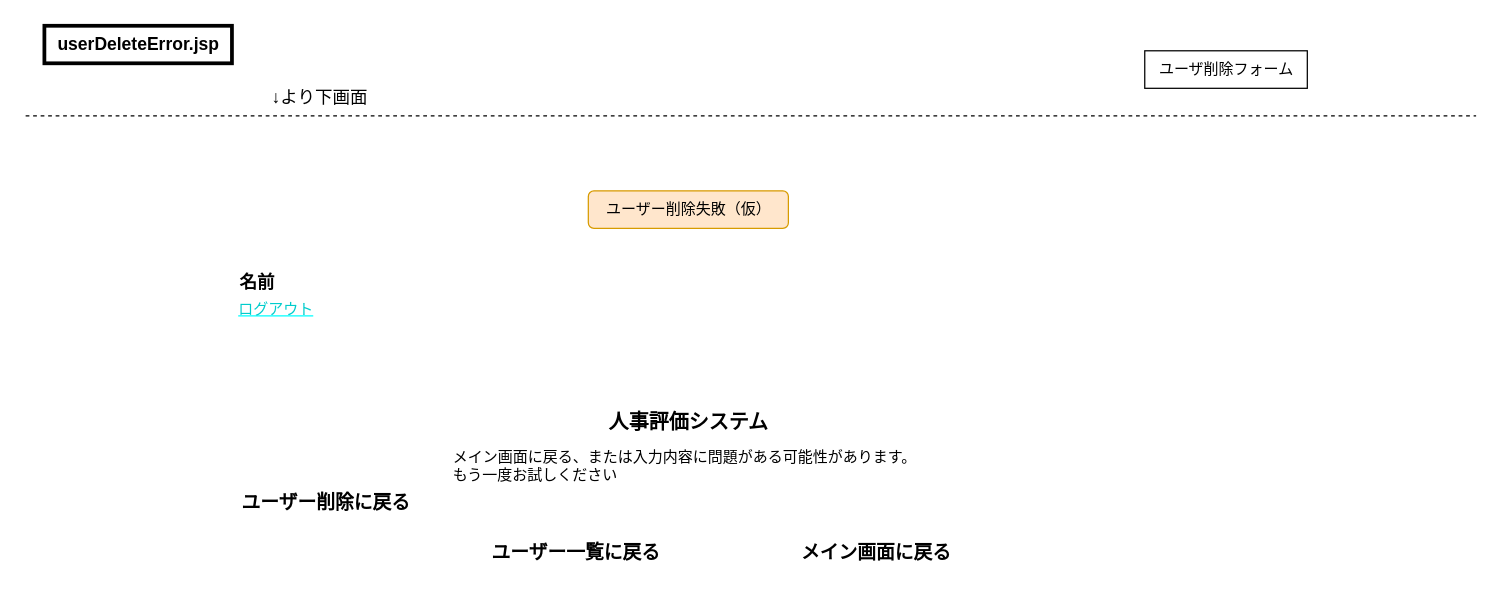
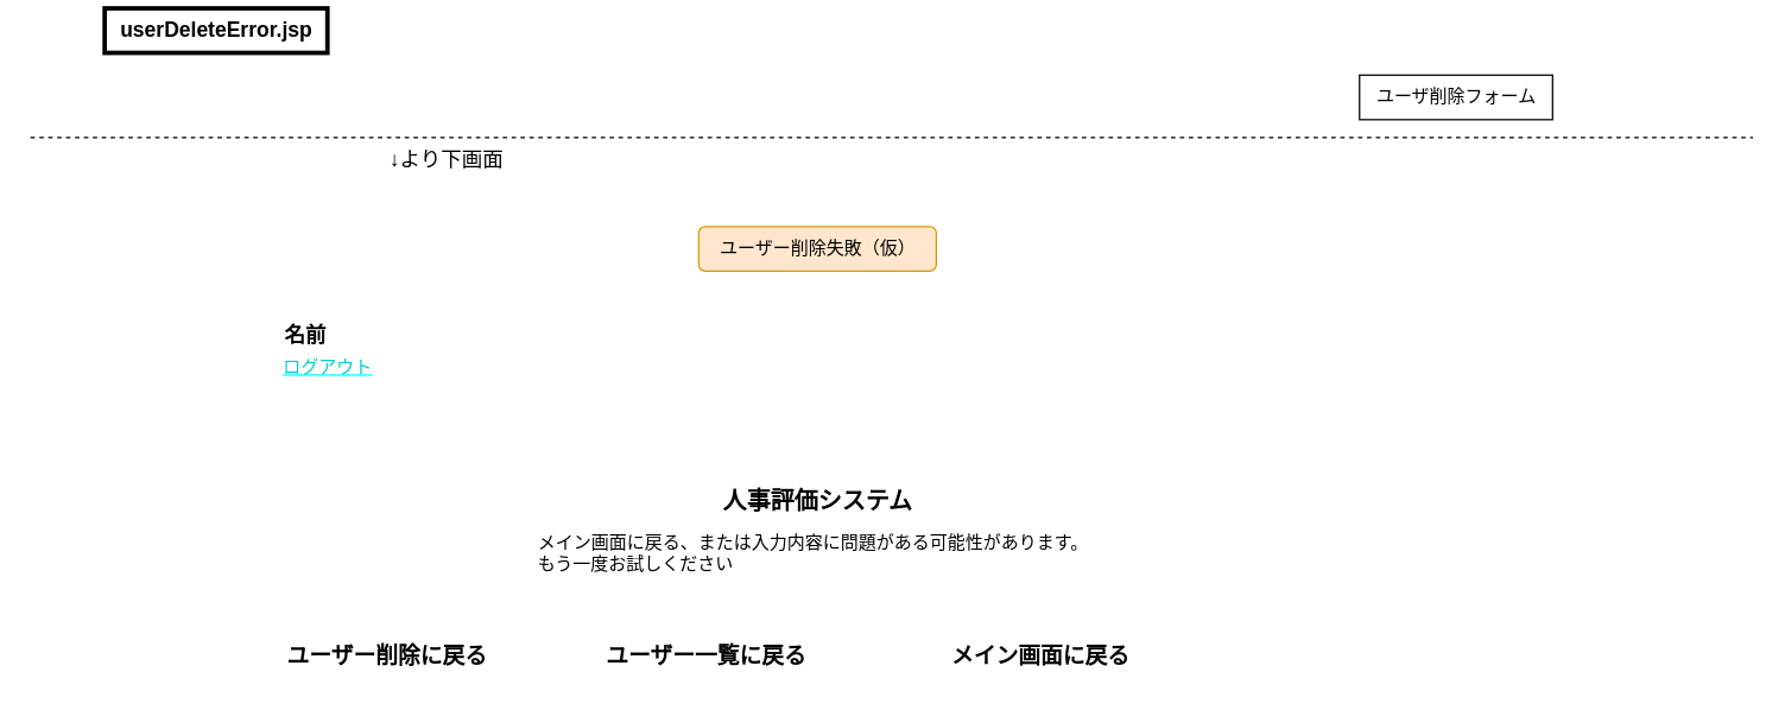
- <mxCell id="2" value="&lt;font style=&quot;&quot;&gt;&lt;span style=&quot;font-size: 14px;&quot;&gt;&lt;b&gt;userDeleteError&lt;/b&gt;&lt;/span&gt;&lt;b style=&quot;font-size: 14px;&quot;&gt;.jsp&lt;/b&gt;&lt;/font&gt;" style="text;html=1;align=center;verticalAlign=middle;resizable=0;points=[];autosize=1;strokeColor=default;fillColor=none;strokeWidth=3;" parent="1" vertex="1"><mxGeometry x="35" y="20" width="150" height="30" as="geometry" /></mxCell>
+ <mxCell id="2" value="&lt;font style=&quot;&quot;&gt;&lt;span style=&quot;font-size: 14px;&quot;&gt;&lt;b&gt;userDeleteError&lt;/b&gt;&lt;/span&gt;&lt;b style=&quot;font-size: 14px;&quot;&gt;.jsp&lt;/b&gt;&lt;/font&gt;" style="text;html=1;align=center;verticalAlign=middle;resizable=0;points=[];autosize=1;strokeColor=default;fillColor=none;strokeWidth=3;" parent="1" vertex="1"><mxGeometry x="70" y="5" width="150" height="30" as="geometry" /></mxCell>
- <mxCell id="7" value="ユーザ削除フォーム" style="text;html=1;align=center;verticalAlign=middle;resizable=0;points=[];autosize=1;strokeColor=default;fillColor=none;" parent="1" vertex="1"><mxGeometry x="915" y="40" width="130" height="30" as="geometry" /></mxCell>
+ <mxCell id="7" value="ユーザ削除フォーム" style="text;html=1;align=center;verticalAlign=middle;resizable=0;points=[];autosize=1;strokeColor=default;fillColor=none;" parent="1" vertex="1"><mxGeometry x="915" y="50" width="130" height="30" as="geometry" /></mxCell>
- <mxCell id="4" value="&lt;font style=&quot;font-size: 14px;&quot;&gt;↓より下画面&lt;/font&gt;" style="text;html=1;align=center;verticalAlign=middle;resizable=0;points=[];autosize=1;strokeColor=none;fillColor=none;" parent="1" vertex="1"><mxGeometry x="205" y="62" width="100" height="30" as="geometry" /></mxCell>
+ <mxCell id="4" value="&lt;font style=&quot;font-size: 14px;&quot;&gt;↓より下画面&lt;/font&gt;" style="text;html=1;align=center;verticalAlign=middle;resizable=0;points=[];autosize=1;strokeColor=none;fillColor=none;" parent="1" vertex="1"><mxGeometry x="250" y="92" width="100" height="30" as="geometry" /></mxCell>
- <mxCell id="14" value="&lt;font style=&quot;font-size: 15px;&quot;&gt;&lt;b&gt;ユーザー削除に戻る&lt;/b&gt;&lt;/font&gt;" style="text;html=1;align=center;verticalAlign=middle;resizable=0;points=[];autosize=1;strokeColor=none;fillColor=none;" parent="1" vertex="1"><mxGeometry x="180" y="386" width="160" height="30" as="geometry" /></mxCell>
+ <mxCell id="14" value="&lt;font style=&quot;font-size: 15px;&quot;&gt;&lt;b&gt;ユーザー削除に戻る&lt;/b&gt;&lt;/font&gt;" style="text;html=1;align=center;verticalAlign=middle;resizable=0;points=[];autosize=1;strokeColor=none;fillColor=none;" parent="1" vertex="1"><mxGeometry x="180" y="426" width="160" height="30" as="geometry" /></mxCell>
- <mxCell id="9" value="&lt;font style=&quot;font-size: 15px;&quot;&gt;&lt;b&gt;ユーザー一覧に戻る&lt;/b&gt;&lt;/font&gt;" style="text;html=1;align=center;verticalAlign=middle;resizable=0;points=[];autosize=1;strokeColor=none;fillColor=none;" parent="1" vertex="1"><mxGeometry x="380" y="426" width="160" height="30" as="geometry" /></mxCell>
+ <mxCell id="9" value="&lt;font style=&quot;font-size: 15px;&quot;&gt;&lt;b&gt;ユーザー一覧に戻る&lt;/b&gt;&lt;/font&gt;" style="text;html=1;align=center;verticalAlign=middle;resizable=0;points=[];autosize=1;strokeColor=none;fillColor=none;" parent="1" vertex="1"><mxGeometry x="395" y="426" width="160" height="30" as="geometry" /></mxCell>
